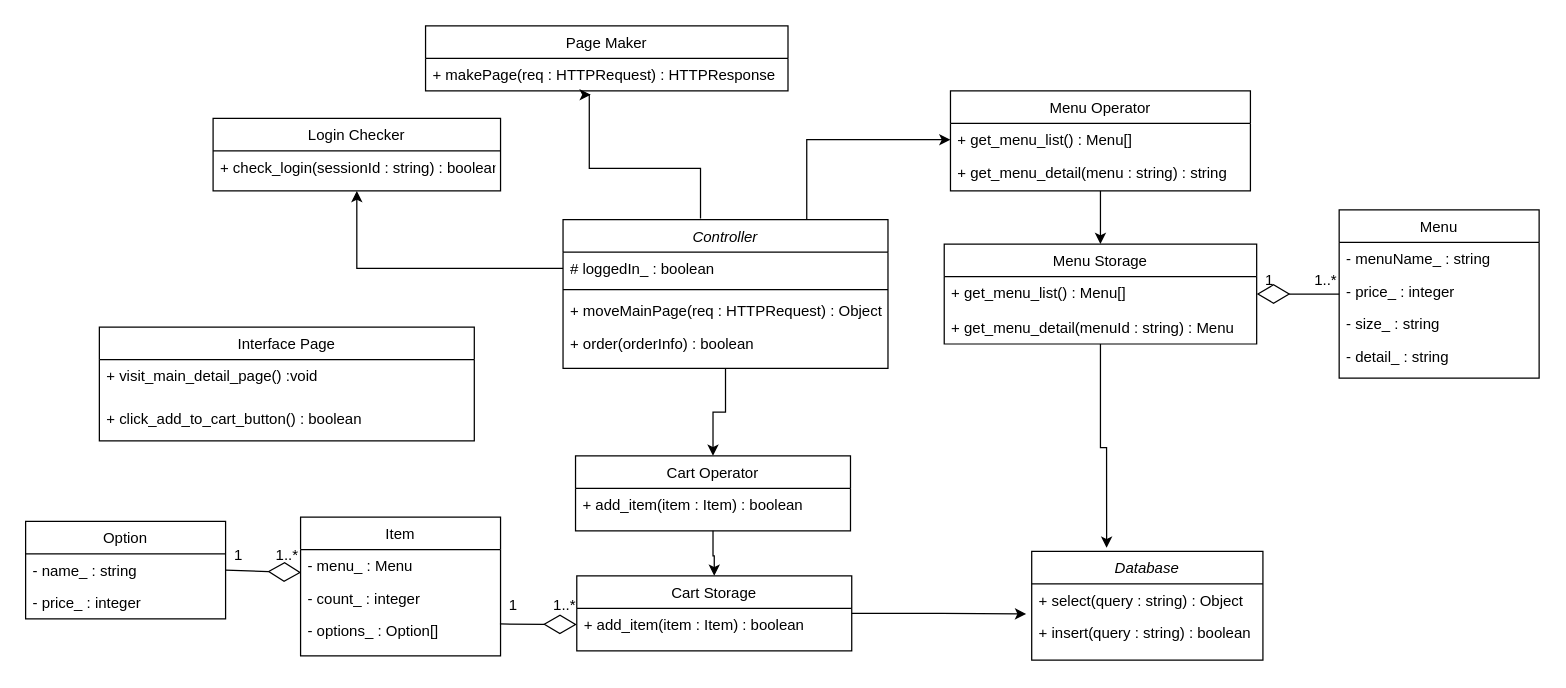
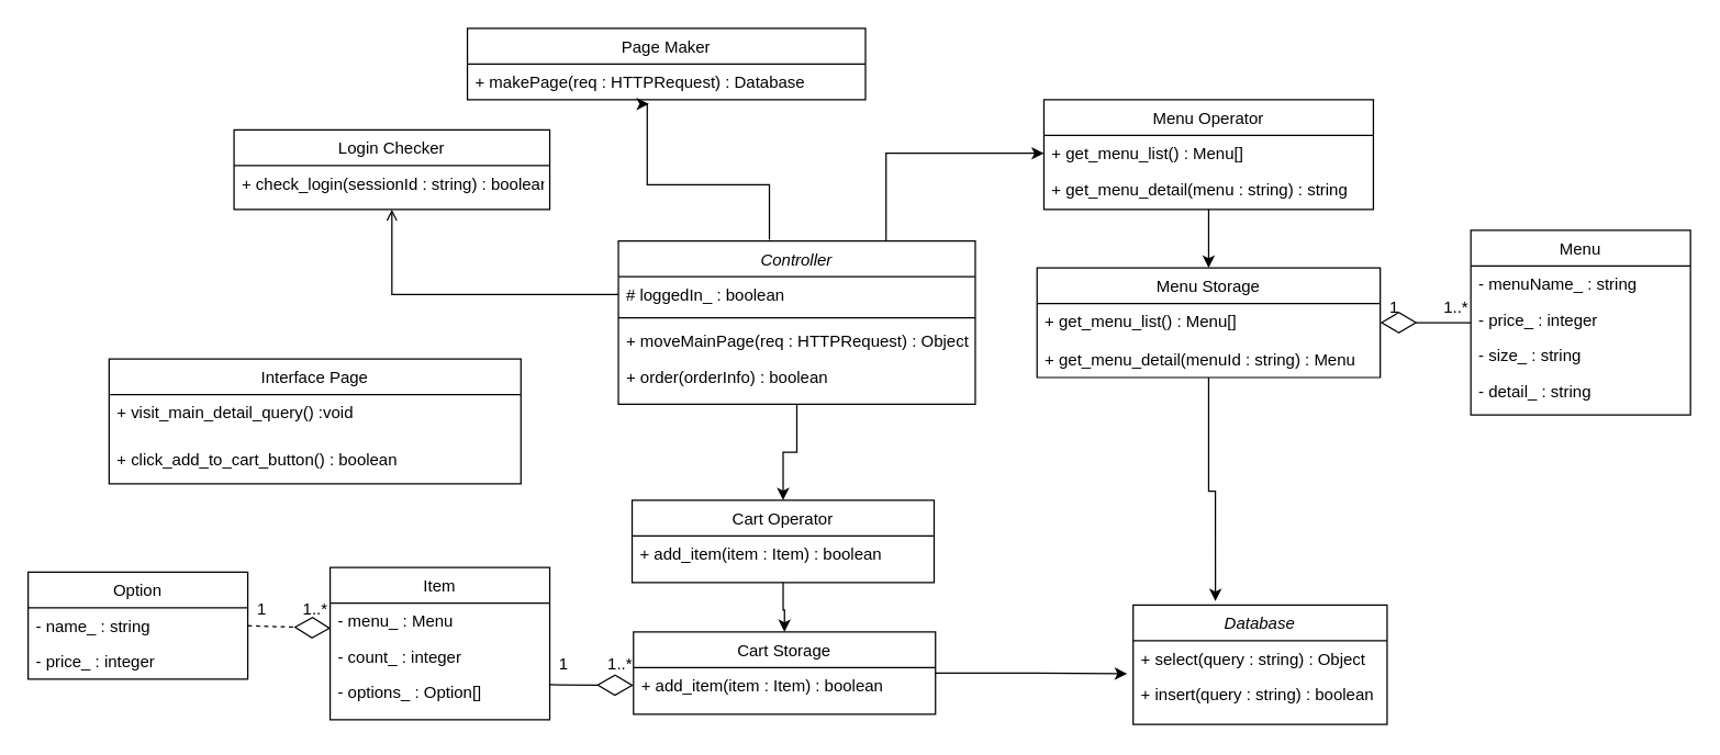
- <mxCell id="10" value="+ makePage(req : HTTPRequest) : HTTPResponse" style="text;align=left;verticalAlign=top;spacingLeft=4;spacingRight=4;overflow=hidden;rotatable=0;points=[[0,0.5],[1,0.5]];portConstraint=eastwest;" parent="9" vertex="1"><mxGeometry y="26" width="290" height="26" as="geometry" /></mxCell>
+ <mxCell id="10" value="+ makePage(req : HTTPRequest) : Database" style="text;align=left;verticalAlign=top;spacingLeft=4;spacingRight=4;overflow=hidden;rotatable=0;points=[[0,0.5],[1,0.5]];portConstraint=eastwest;" parent="9" vertex="1"><mxGeometry y="26" width="290" height="26" as="geometry" /></mxCell>
- <mxCell id="27" style="edgeStyle=orthogonalEdgeStyle;rounded=0;orthogonalLoop=1;jettySize=auto;html=1;entryX=0.5;entryY=1;entryDx=0;entryDy=0;" parent="1" source="5" target="11" edge="1"><mxGeometry relative="1" as="geometry" /></mxCell>
+ <mxCell id="27" style="edgeStyle=orthogonalEdgeStyle;rounded=0;orthogonalLoop=1;jettySize=auto;html=1;entryX=0.5;entryY=1;entryDx=0;entryDy=0;endArrow=open;" parent="1" source="5" target="11" edge="1"><mxGeometry relative="1" as="geometry" /></mxCell>
- <mxCell id="21" value="+ visit_main_detail_page() :void&#10;" style="text;align=left;verticalAlign=top;spacingLeft=4;spacingRight=4;overflow=hidden;rotatable=0;points=[[0,0.5],[1,0.5]];portConstraint=eastwest;" parent="20" vertex="1"><mxGeometry y="26" width="300" height="34" as="geometry" /></mxCell>
+ <mxCell id="21" value="+ visit_main_detail_query() :void&#10;" style="text;align=left;verticalAlign=top;spacingLeft=4;spacingRight=4;overflow=hidden;rotatable=0;points=[[0,0.5],[1,0.5]];portConstraint=eastwest;" parent="20" vertex="1"><mxGeometry y="26" width="300" height="34" as="geometry" /></mxCell>
- <mxCell id="47" value="" style="endArrow=diamondThin;endFill=0;endSize=24;html=1;exitX=1;exitY=0.5;exitDx=0;exitDy=0;entryX=0.003;entryY=0.705;entryDx=0;entryDy=0;entryPerimeter=0;" parent="1" source="45" target="36" edge="1"><mxGeometry width="160" relative="1" as="geometry"><mxPoint x="260.32" y="382.998" as="sourcePoint" /><mxPoint x="360" y="382.82" as="targetPoint" /></mxGeometry></mxCell>
+ <mxCell id="47" value="" style="endArrow=diamondThin;endFill=0;endSize=24;html=1;exitX=1;exitY=0.5;exitDx=0;exitDy=0;entryX=0.003;entryY=0.705;entryDx=0;entryDy=0;entryPerimeter=0;dashed=1;" parent="1" source="45" target="36" edge="1"><mxGeometry width="160" relative="1" as="geometry"><mxPoint x="260.32" y="382.998" as="sourcePoint" /><mxPoint x="360" y="382.82" as="targetPoint" /></mxGeometry></mxCell>
